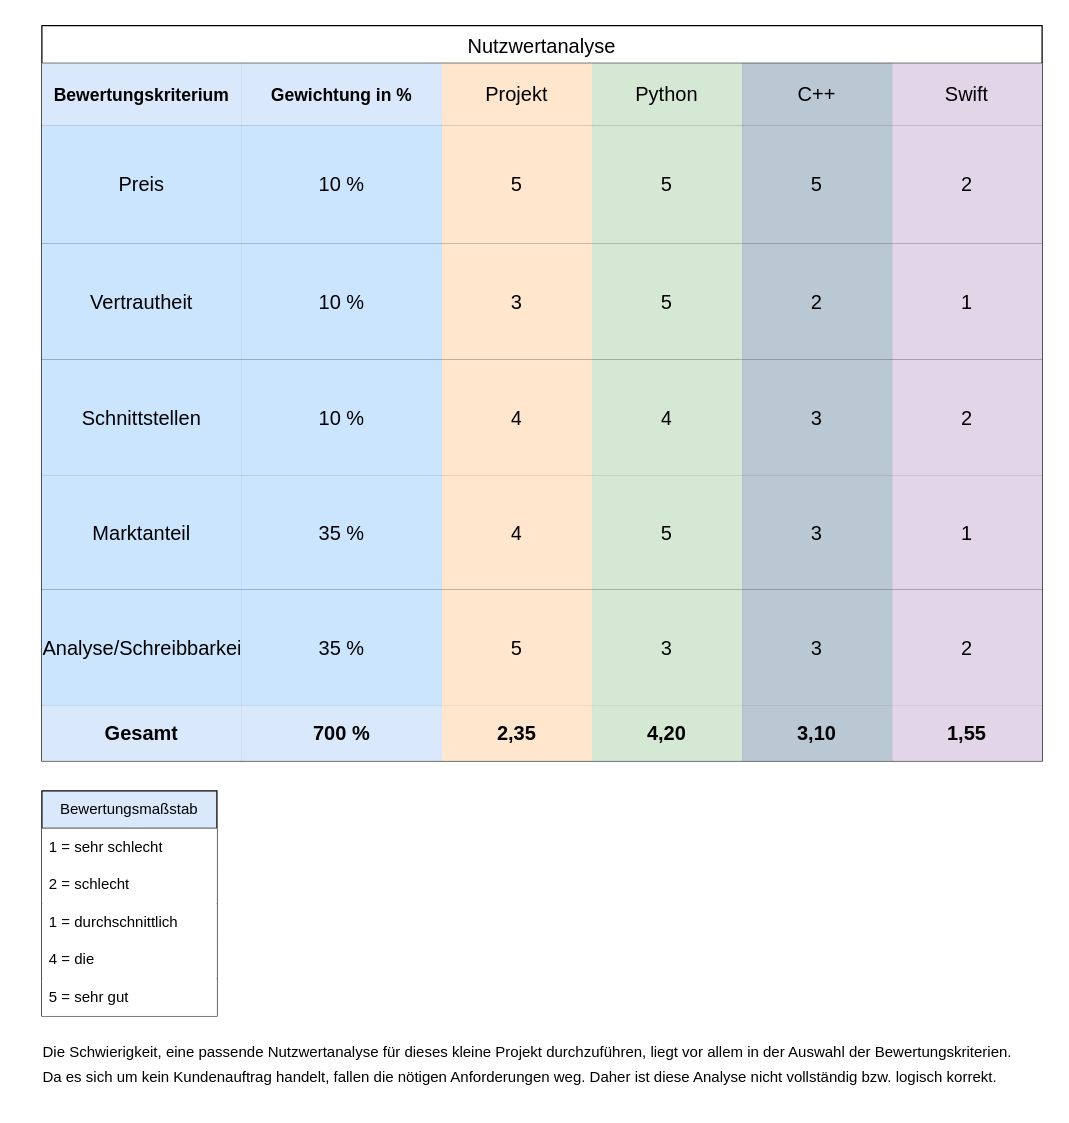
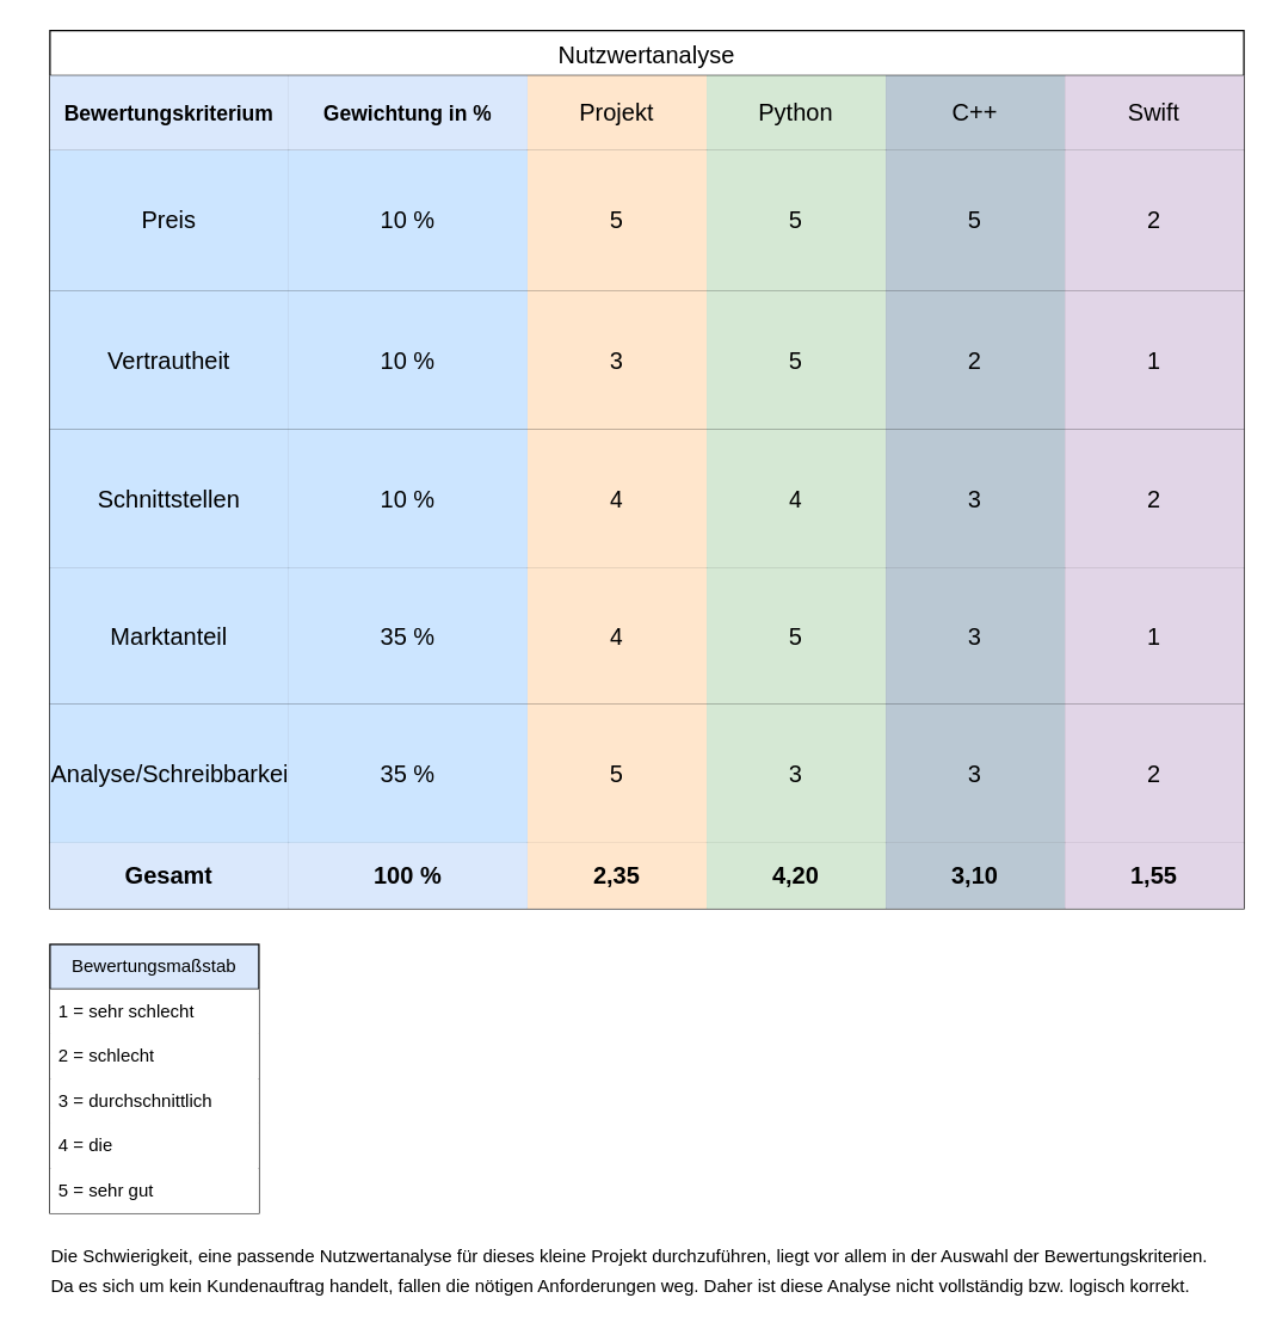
- <mxCell id="47" value="&lt;b&gt;700 %&lt;/b&gt;" style="shape=partialRectangle;html=1;whiteSpace=wrap;connectable=0;strokeColor=#36393d;overflow=hidden;fillColor=#DAE8FC;top=0;left=0;bottom=0;right=0;pointerEvents=1;fontSize=16;" vertex="1" parent="45"><mxGeometry x="160" width="160" height="44" as="geometry"><mxRectangle width="160" height="44" as="alternateBounds" /></mxGeometry></mxCell>
+ <mxCell id="47" value="&lt;b&gt;100 %&lt;/b&gt;" style="shape=partialRectangle;html=1;whiteSpace=wrap;connectable=0;strokeColor=#36393d;overflow=hidden;fillColor=#DAE8FC;top=0;left=0;bottom=0;right=0;pointerEvents=1;fontSize=16;" vertex="1" parent="45"><mxGeometry x="160" width="160" height="44" as="geometry"><mxRectangle width="160" height="44" as="alternateBounds" /></mxGeometry></mxCell>
- <mxCell id="57" value="1 = durchschnittlich" style="text;strokeColor=none;fillColor=#FFFFFF;align=left;verticalAlign=middle;spacingLeft=4;spacingRight=4;overflow=hidden;points=[[0,0.5],[1,0.5]];portConstraint=eastwest;rotatable=0;whiteSpace=wrap;html=1;" vertex="1" parent="54"><mxGeometry y="90" width="140" height="30" as="geometry" /></mxCell>
+ <mxCell id="57" value="3 = durchschnittlich" style="text;strokeColor=none;fillColor=#FFFFFF;align=left;verticalAlign=middle;spacingLeft=4;spacingRight=4;overflow=hidden;points=[[0,0.5],[1,0.5]];portConstraint=eastwest;rotatable=0;whiteSpace=wrap;html=1;" vertex="1" parent="54"><mxGeometry y="90" width="140" height="30" as="geometry" /></mxCell>
